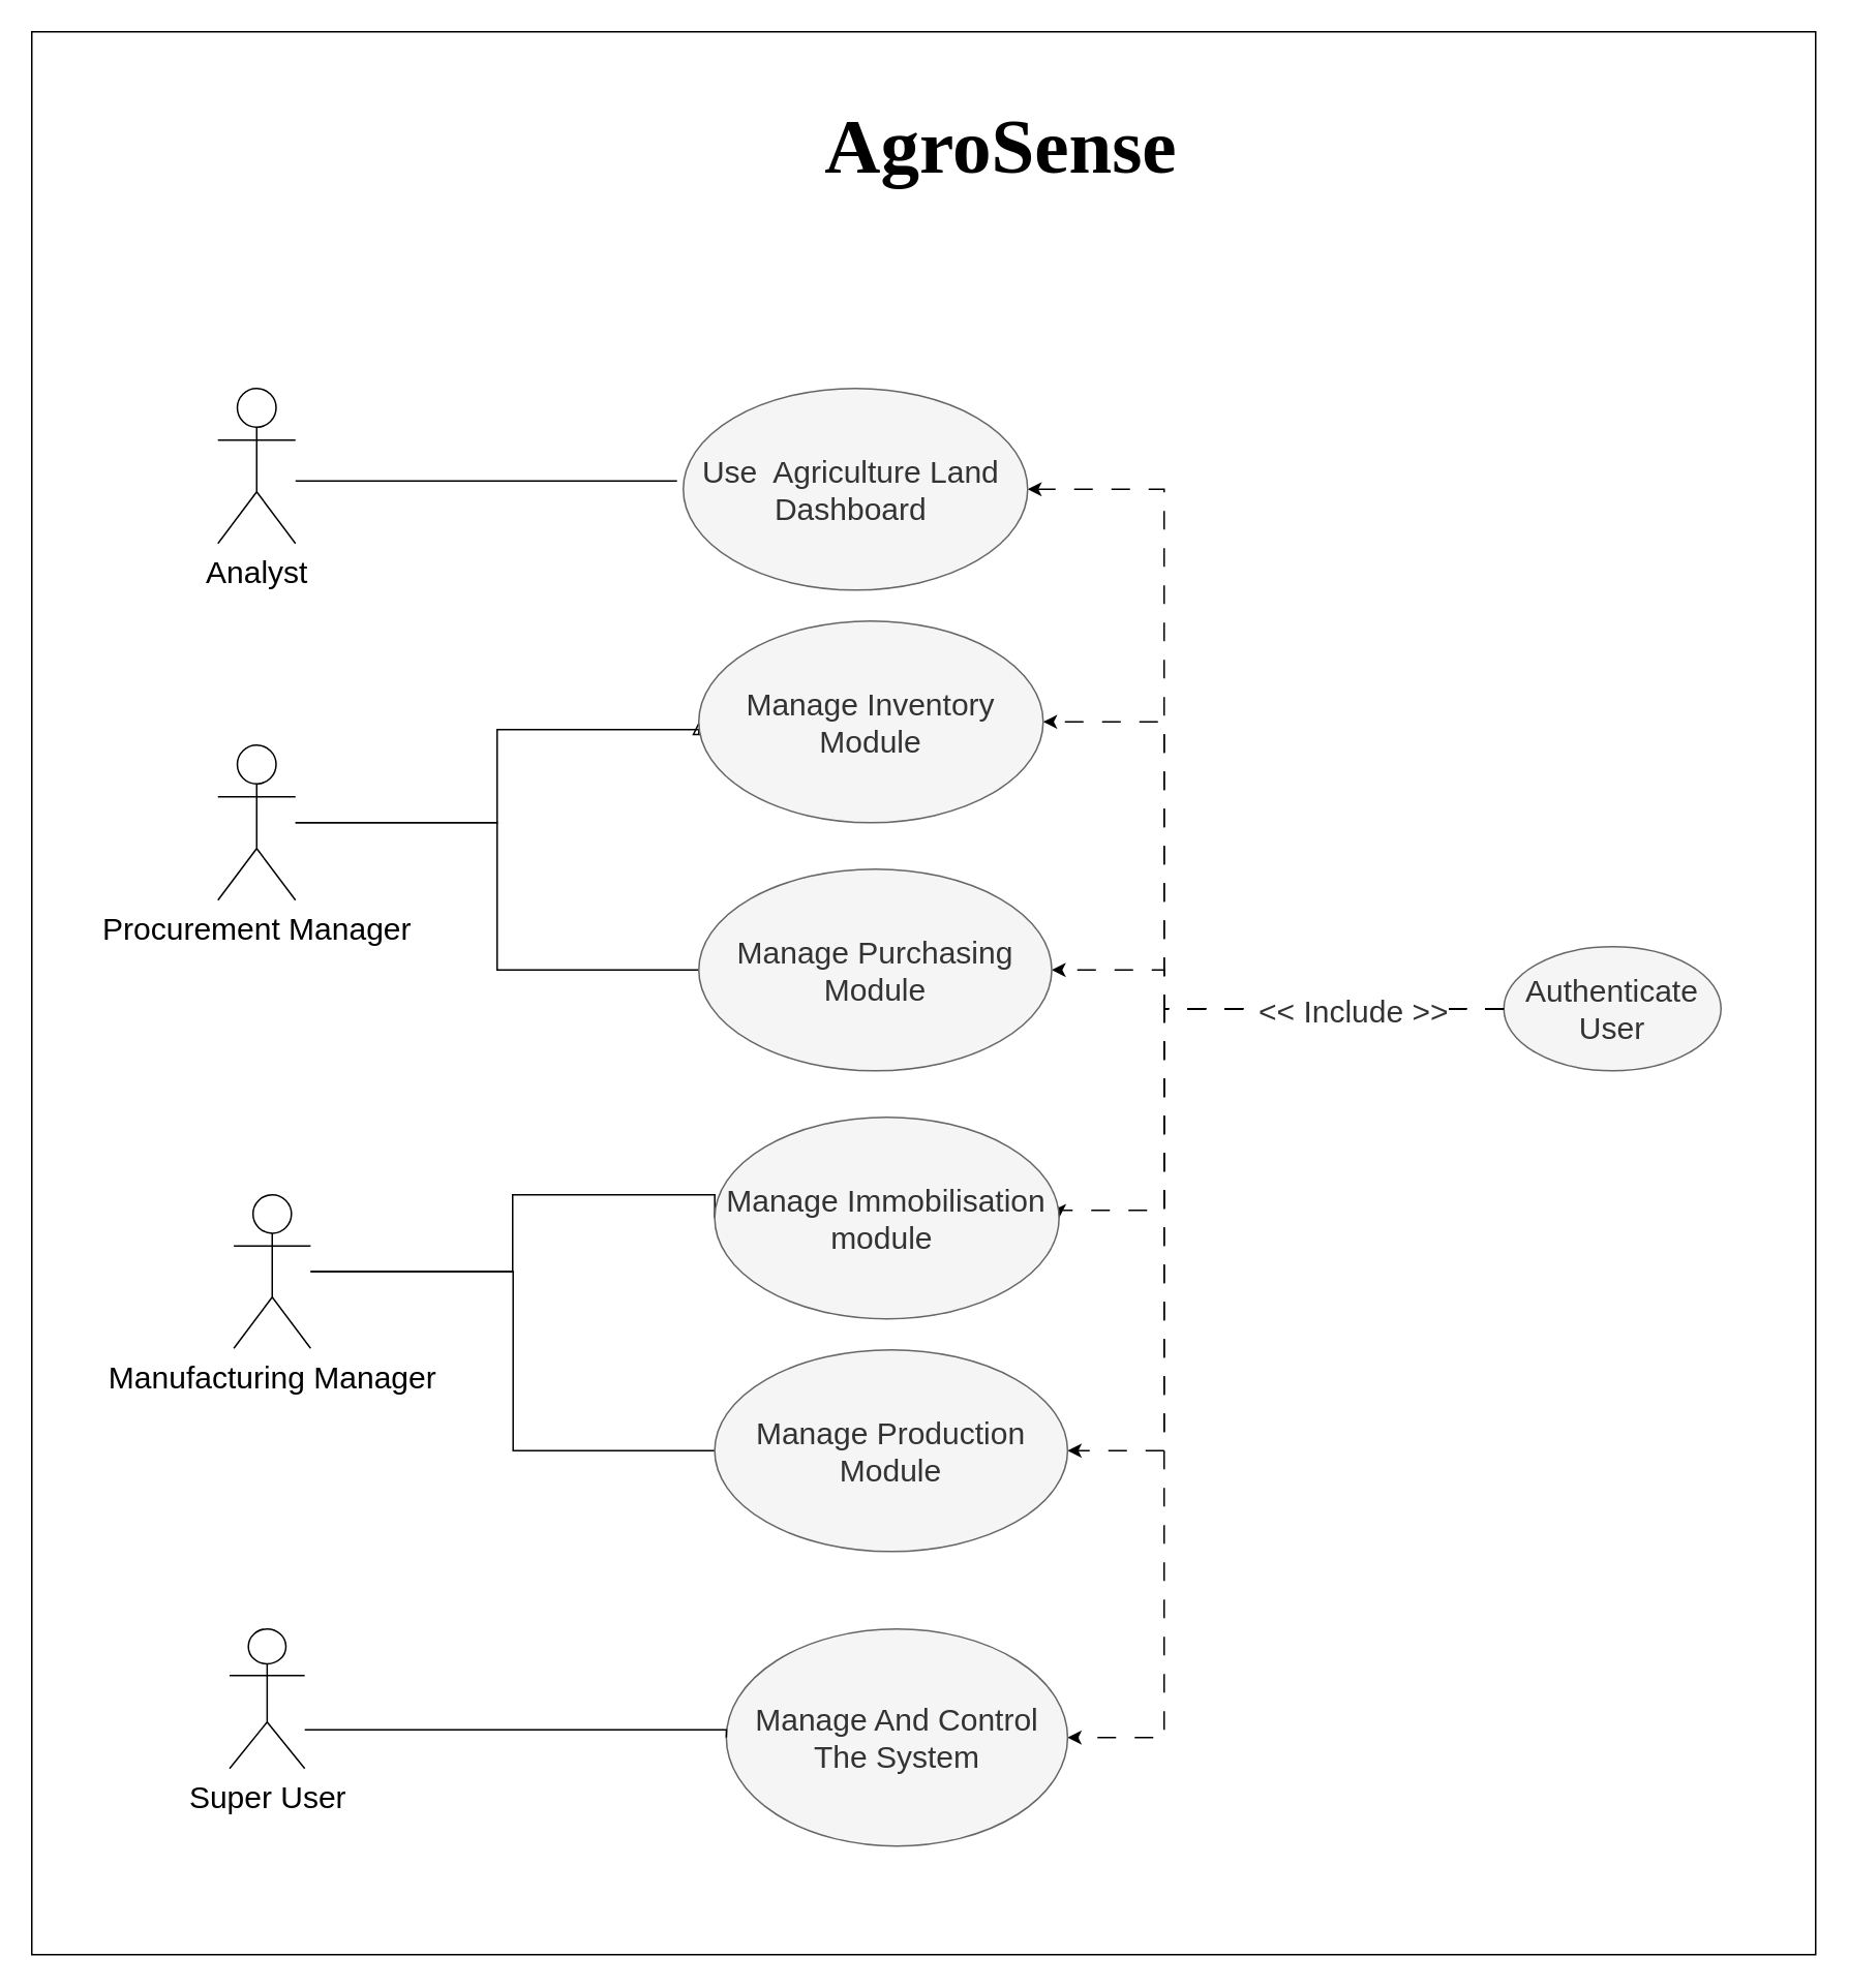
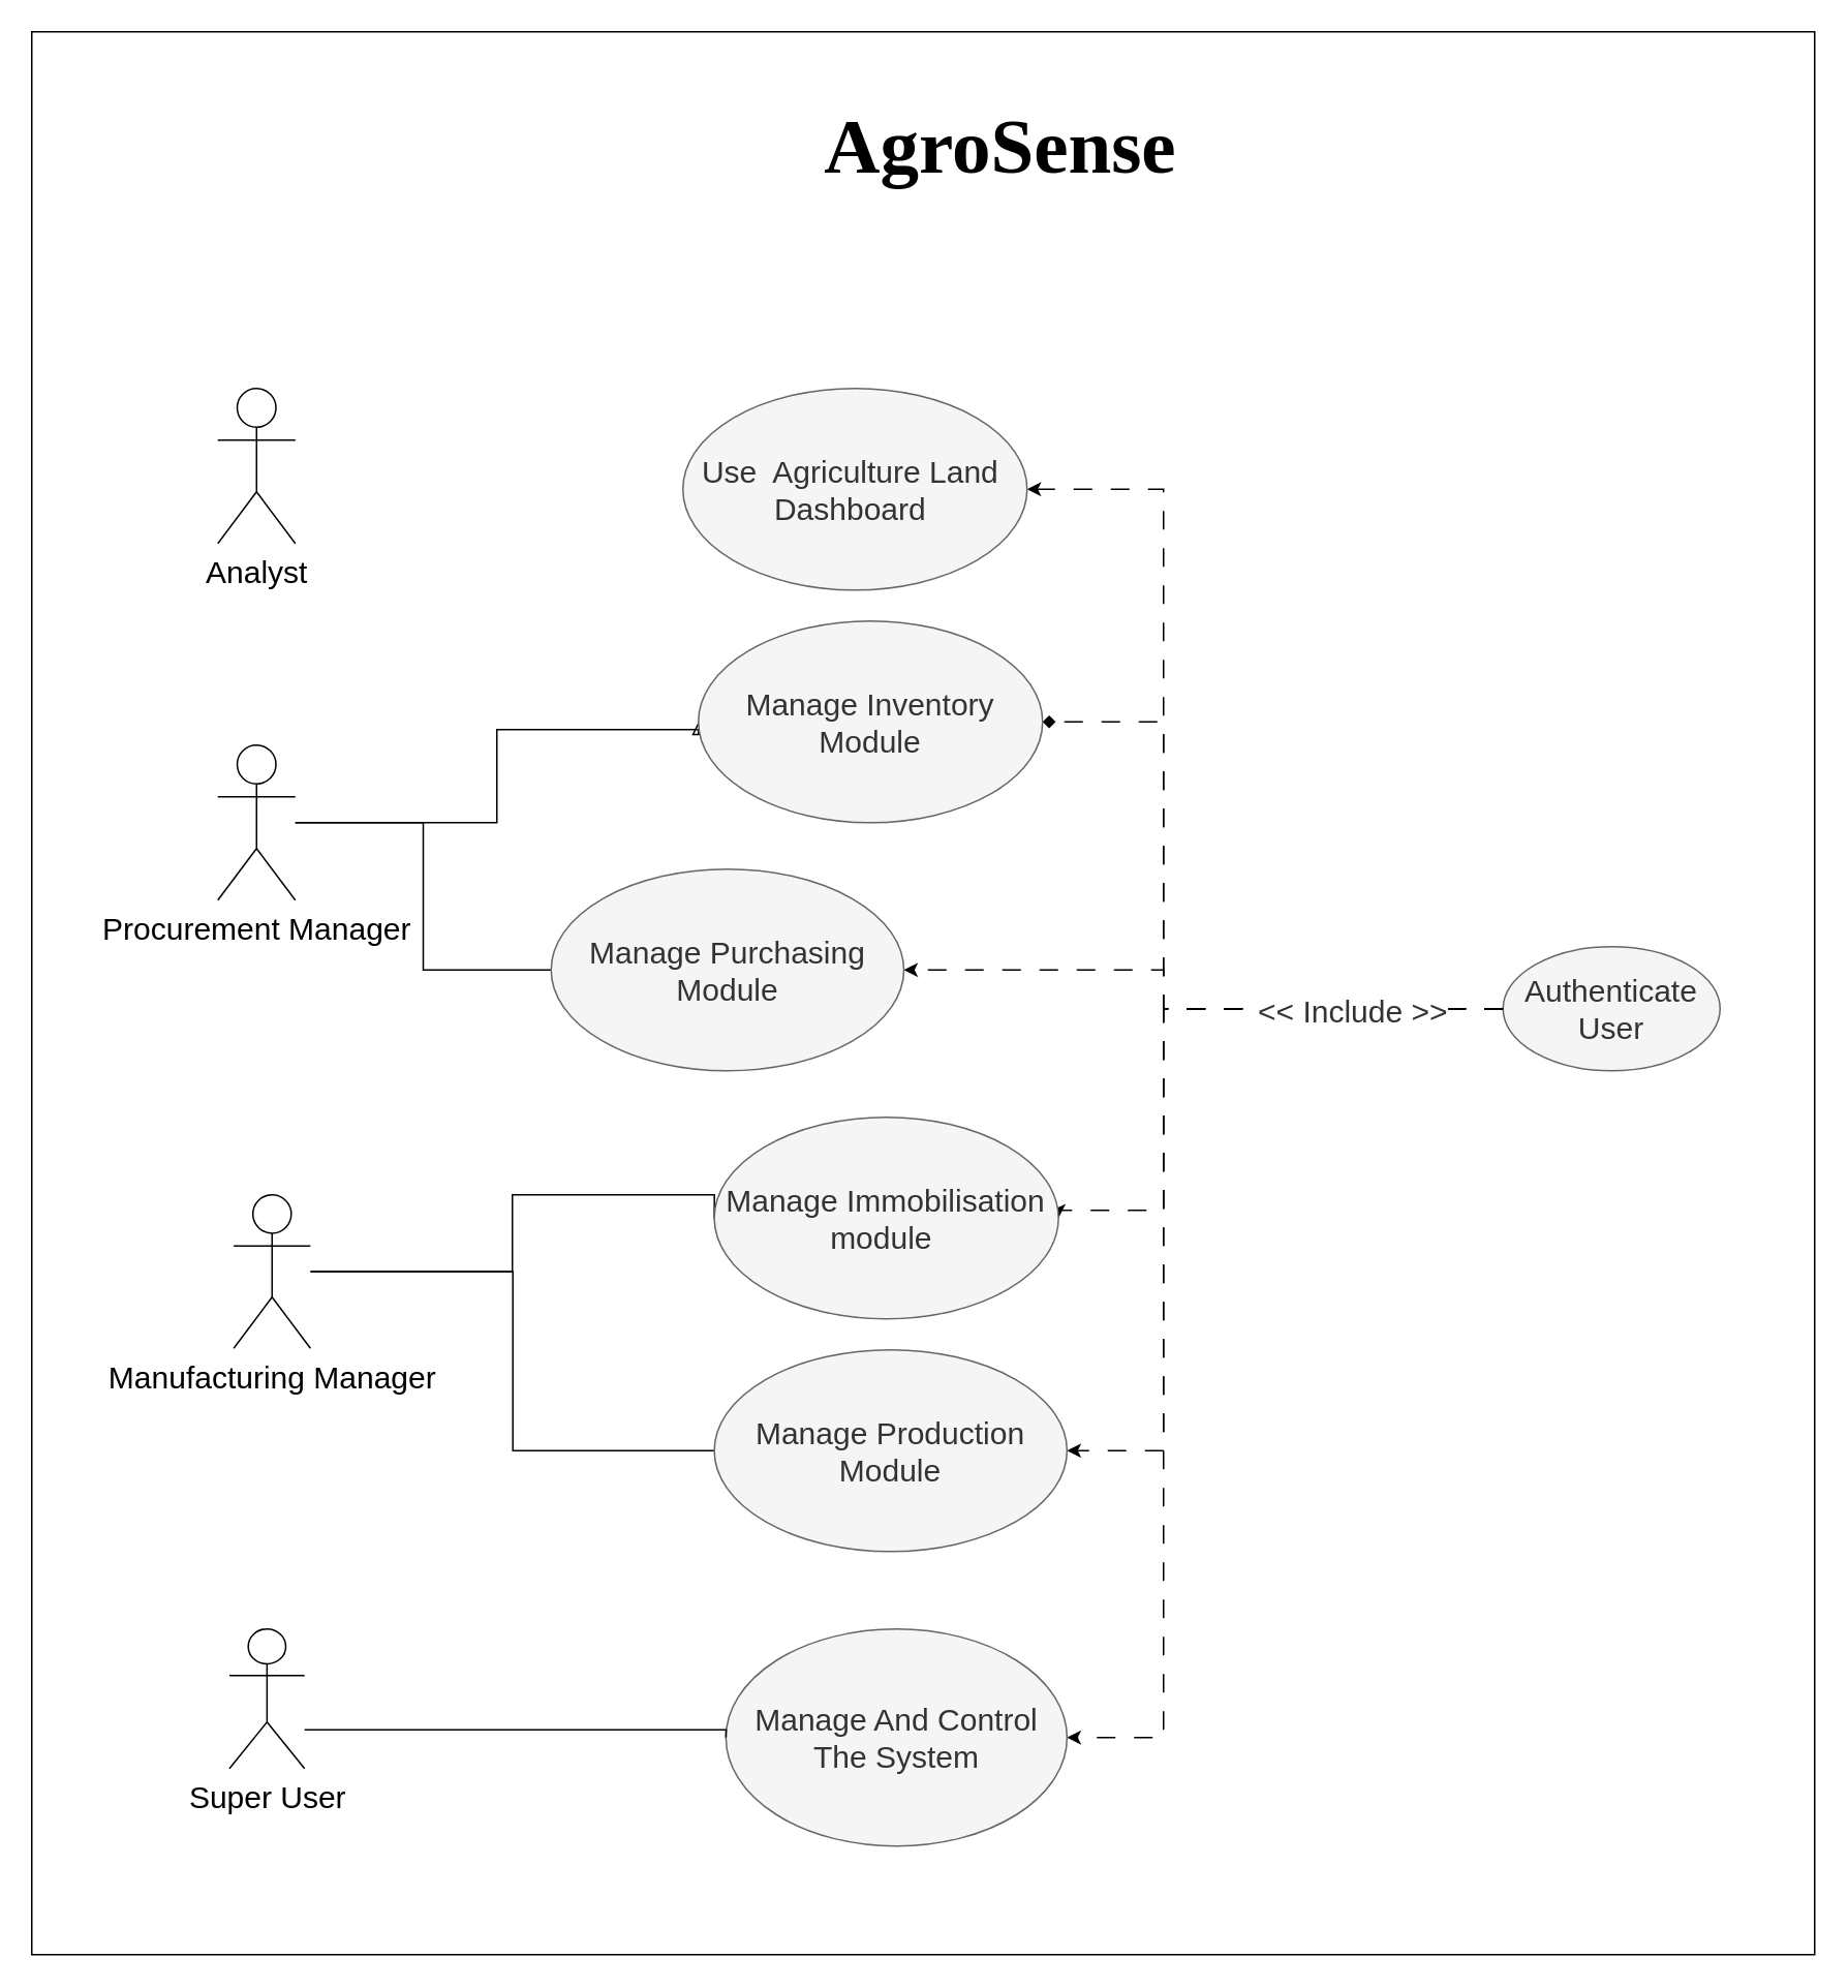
- <mxCell id="25" style="edgeStyle=orthogonalEdgeStyle;rounded=0;orthogonalLoop=1;jettySize=auto;html=1;entryX=-0.018;entryY=0.459;entryDx=0;entryDy=0;entryPerimeter=0;endArrow=none;endFill=0;" edge="1" parent="1" source="26" target="27"><mxGeometry relative="1" as="geometry"><Array as="points"><mxPoint x="436" y="310" /></Array></mxGeometry></mxCell>
- <mxCell id="10" style="edgeStyle=orthogonalEdgeStyle;rounded=0;orthogonalLoop=1;jettySize=auto;html=1;entryX=1;entryY=0.5;entryDx=0;entryDy=0;dashed=1;dashPattern=12 12;" edge="1" parent="1" source="12" target="13"><mxGeometry relative="1" as="geometry"><Array as="points"><mxPoint x="750" y="650" /><mxPoint x="750" y="465" /></Array><mxPoint x="560" y="1013" as="targetPoint" /></mxGeometry></mxCell>
+ <mxCell id="10" style="edgeStyle=orthogonalEdgeStyle;rounded=0;orthogonalLoop=1;jettySize=auto;html=1;entryX=1;entryY=0.5;entryDx=0;entryDy=0;dashed=1;dashPattern=12 12;endArrow=diamond;" edge="1" parent="1" source="12" target="13"><mxGeometry relative="1" as="geometry"><Array as="points"><mxPoint x="750" y="650" /><mxPoint x="750" y="465" /></Array><mxPoint x="560" y="1013" as="targetPoint" /></mxGeometry></mxCell>
- <mxCell id="22" value="Manage Purchasing Module" style="ellipse;whiteSpace=wrap;html=1;fillColor=#f5f5f5;strokeColor=#666666;rounded=0;fontSize=20;fontColor=#333333;" vertex="1" parent="1"><mxGeometry x="450" y="560" width="227.5" height="130" as="geometry" /></mxCell>
+ <mxCell id="22" value="Manage Purchasing Module" style="ellipse;whiteSpace=wrap;html=1;fillColor=#f5f5f5;strokeColor=#666666;rounded=0;fontSize=20;fontColor=#333333;" vertex="1" parent="1"><mxGeometry x="355" y="560" width="227.5" height="130" as="geometry" /></mxCell>
